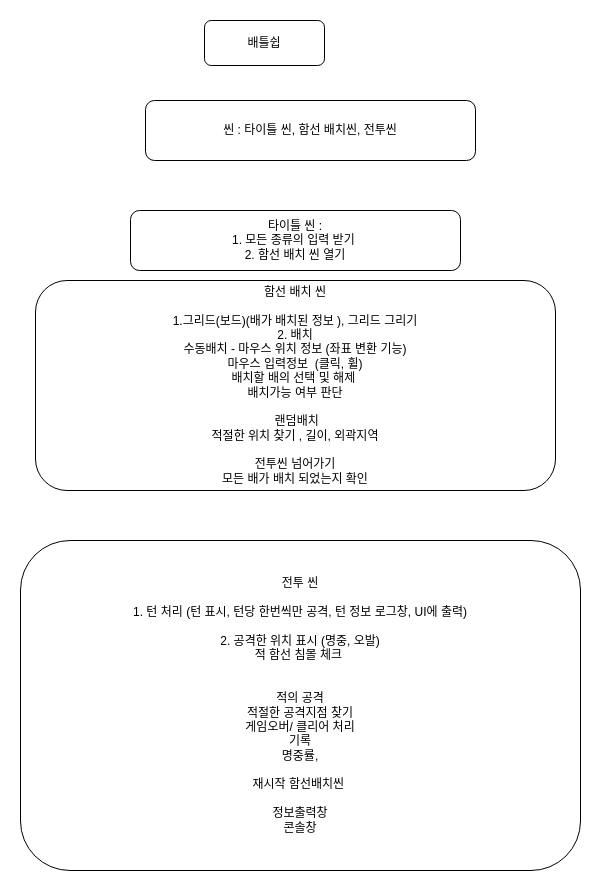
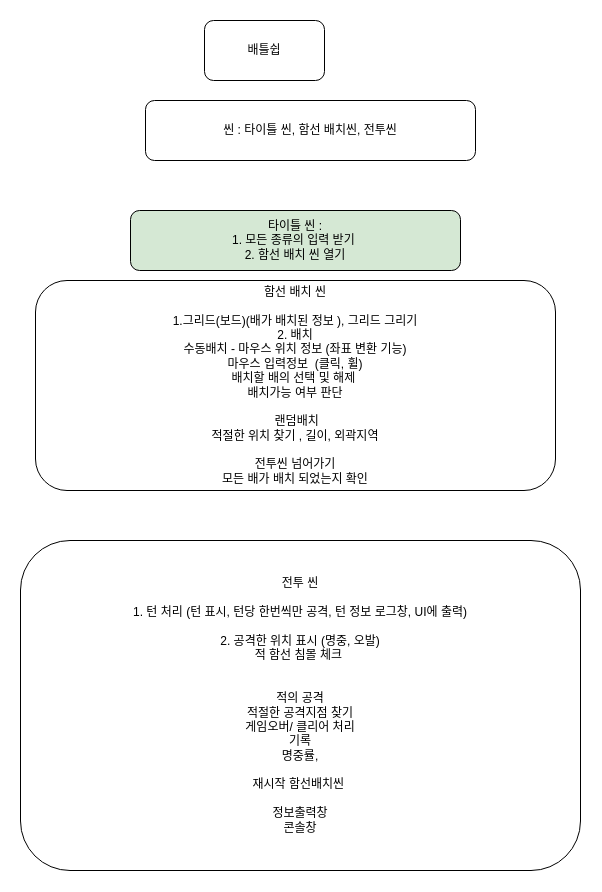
- <mxCell id="2" value="배틀쉽" style="rounded=1;whiteSpace=wrap;html=1;" vertex="1" parent="1"><mxGeometry x="204" y="20" width="120" height="45" as="geometry" /></mxCell>
+ <mxCell id="2" value="배틀쉽" style="rounded=1;whiteSpace=wrap;html=1;" vertex="1" parent="1"><mxGeometry x="204" y="20" width="120" height="60" as="geometry" /></mxCell>
- <mxCell id="4" value="타이틀 씬 :&lt;br&gt;1. 모든 종류의 입력 받기&amp;nbsp;&lt;br&gt;2. 함선 배치 씬 열기" style="rounded=1;whiteSpace=wrap;html=1;" vertex="1" parent="1"><mxGeometry x="130" y="210" width="330" height="60" as="geometry" /></mxCell>
+ <mxCell id="4" value="타이틀 씬 :&lt;br&gt;1. 모든 종류의 입력 받기&amp;nbsp;&lt;br&gt;2. 함선 배치 씬 열기" style="rounded=1;whiteSpace=wrap;html=1;fillColor=#d5e8d4;" vertex="1" parent="1"><mxGeometry x="130" y="210" width="330" height="60" as="geometry" /></mxCell>
